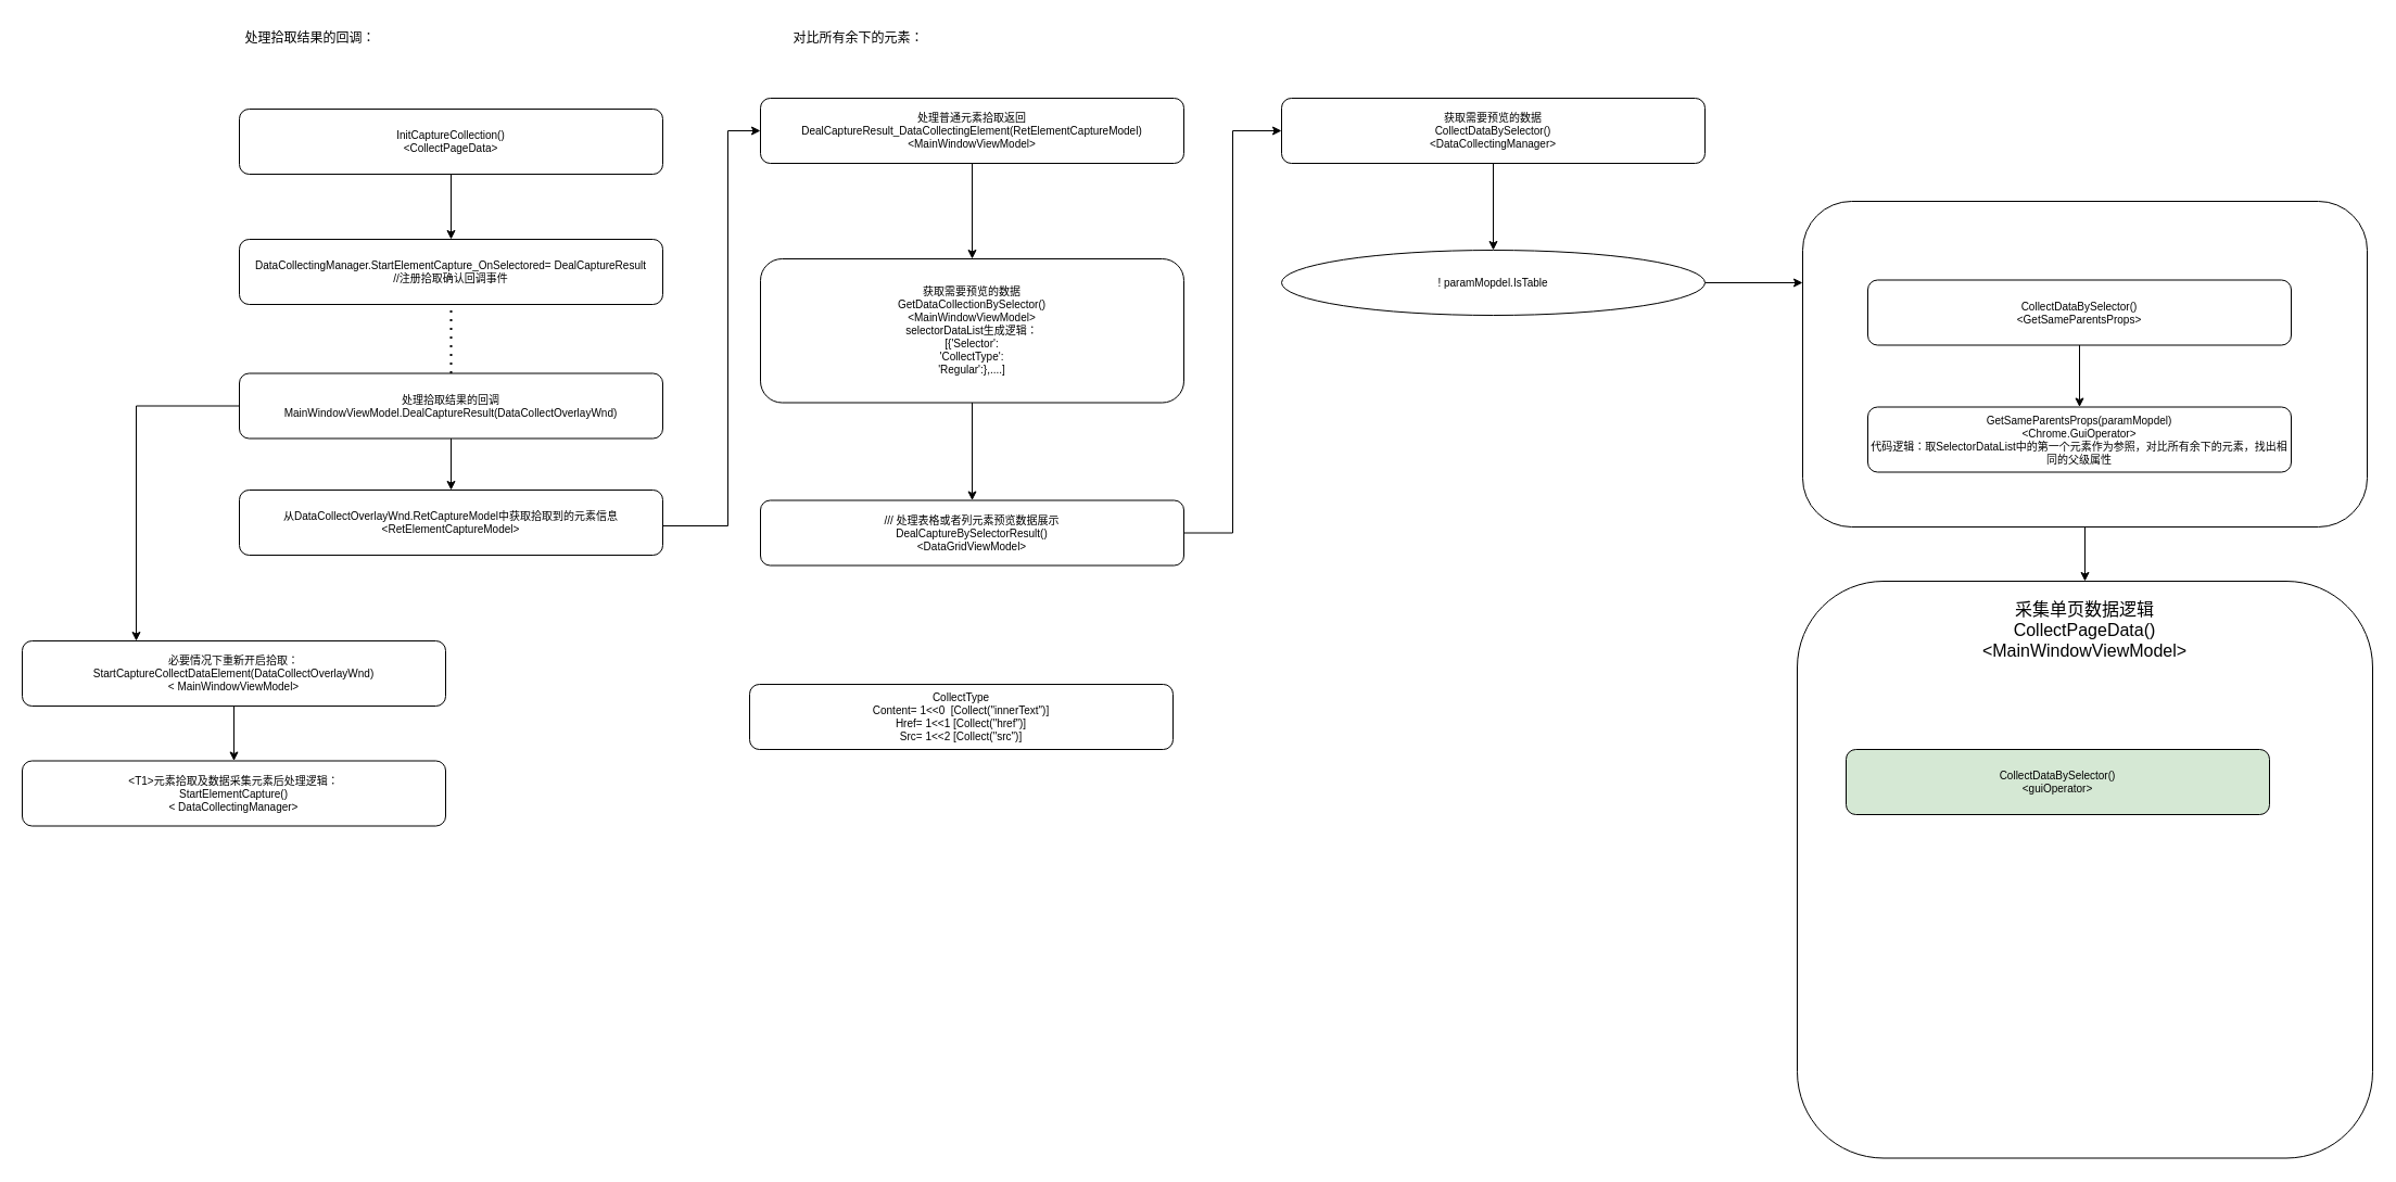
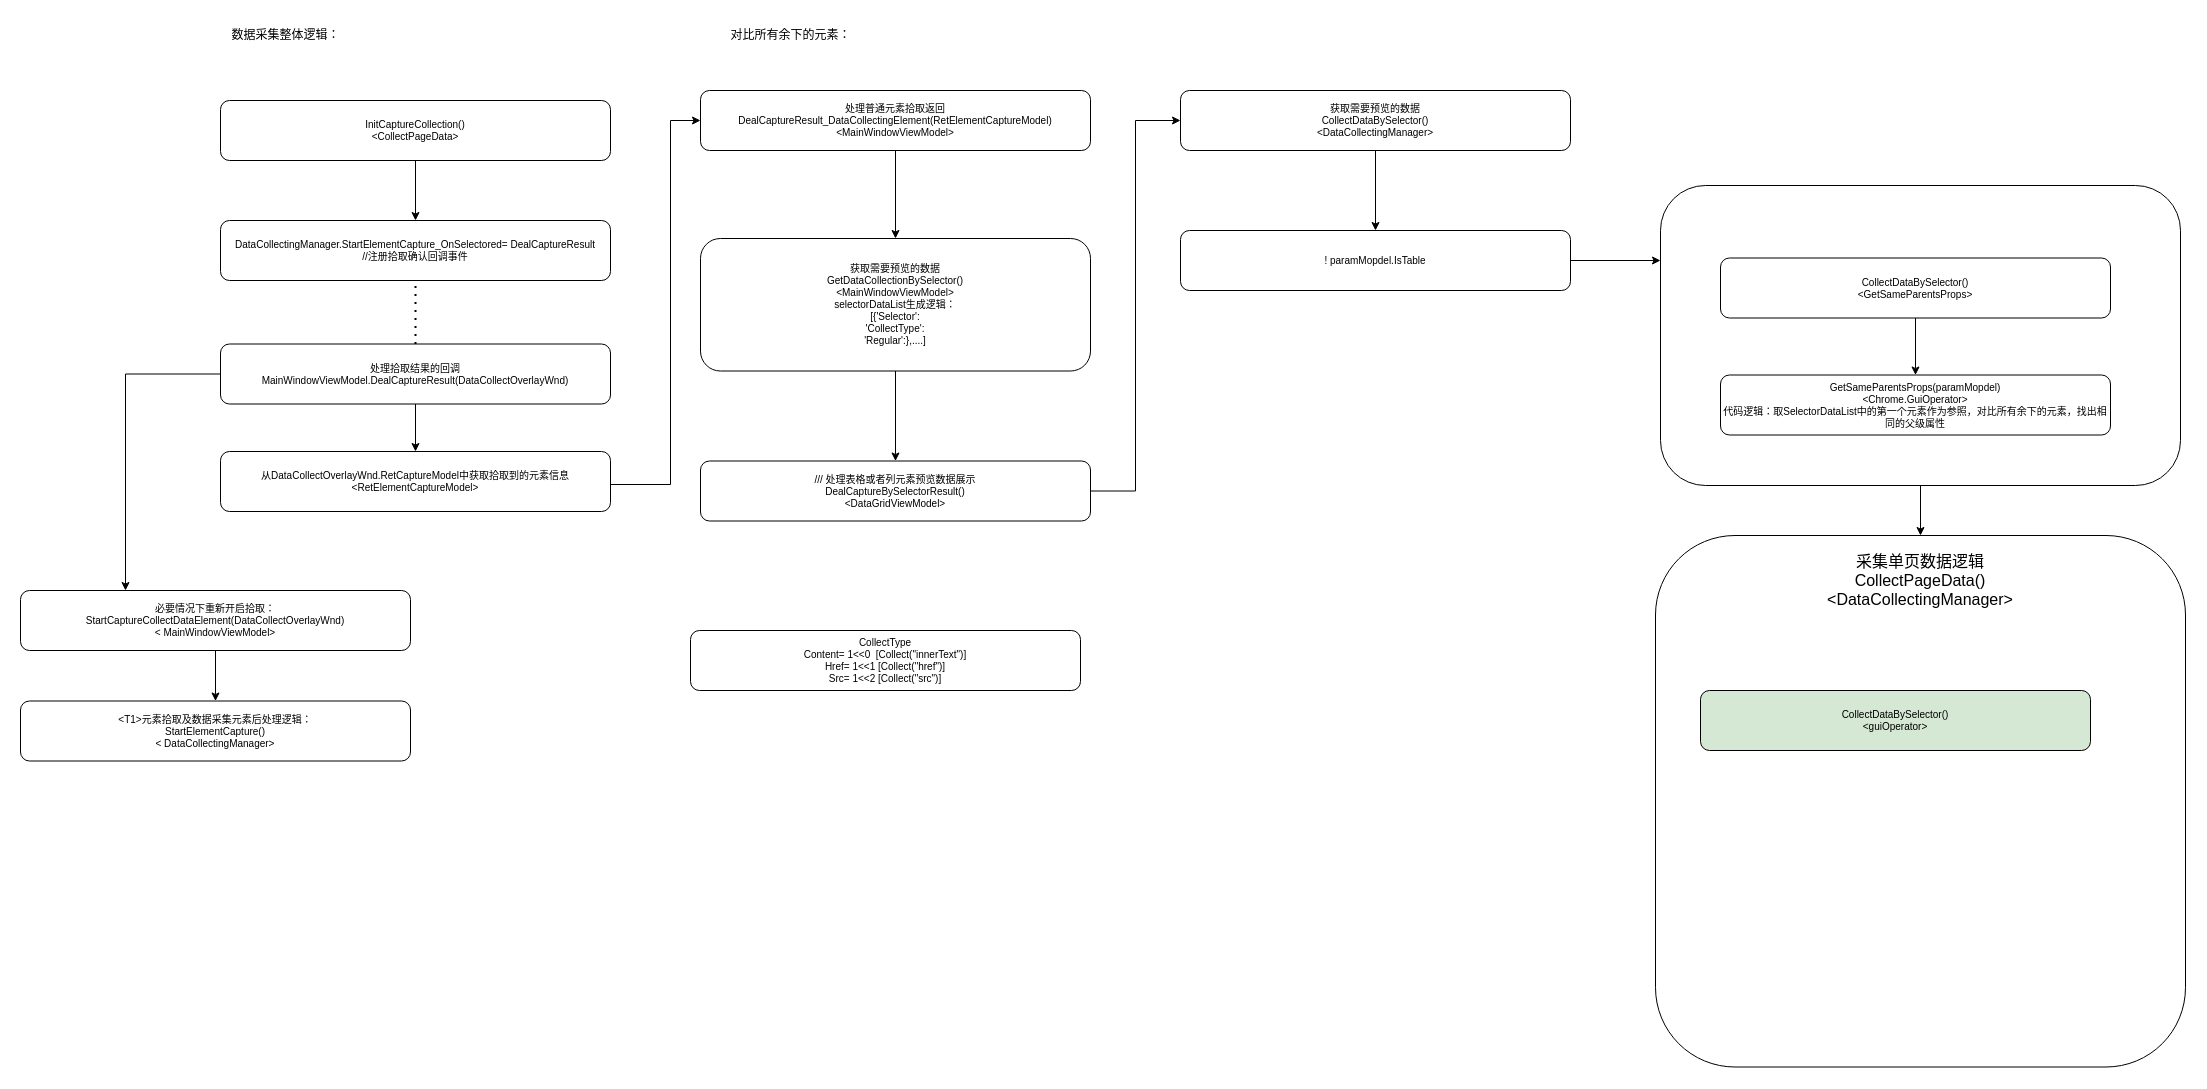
- <mxCell id="23" value="处理拾取结果的回调：" style="text;html=1;align=center;verticalAlign=middle;resizable=0;points=[];autosize=1;strokeColor=none;fillColor=none;fontSize=12;" vertex="1" parent="1"><mxGeometry x="220" y="20" width="130" height="30" as="geometry" /></mxCell>
+ <mxCell id="23" value="数据采集整体逻辑：" style="text;html=1;align=center;verticalAlign=middle;resizable=0;points=[];autosize=1;strokeColor=none;fillColor=none;fontSize=12;" vertex="1" parent="1"><mxGeometry x="220" y="20" width="130" height="30" as="geometry" /></mxCell>
- <mxCell id="30" value="! paramMopdel.IsTable" style="ellipse;whiteSpace=wrap;html=1;fontSize=10;" vertex="1" parent="1"><mxGeometry x="1180" y="230" width="390" height="60" as="geometry" /></mxCell>
+ <mxCell id="30" value="! paramMopdel.IsTable" style="rounded=1;whiteSpace=wrap;html=1;fontSize=10;" vertex="1" parent="1"><mxGeometry x="1180" y="230" width="390" height="60" as="geometry" /></mxCell>
- <mxCell id="31" value="&lt;font style=&quot;font-size: 16px;&quot;&gt;采集单页数据逻辑&lt;br&gt;CollectPageData()&lt;br&gt;&amp;lt;MainWindowViewModel&amp;gt;&lt;br&gt;&lt;br&gt;&lt;br&gt;&lt;br&gt;&lt;br&gt;&lt;br&gt;&lt;br&gt;&lt;br&gt;&lt;br&gt;&lt;br&gt;&lt;br&gt;&lt;br&gt;&lt;br&gt;&lt;br&gt;&lt;br&gt;&lt;br&gt;&lt;br&gt;&lt;br&gt;&lt;br&gt;&lt;br&gt;&lt;br&gt;&lt;br&gt;&lt;br&gt;&lt;br&gt;&lt;/font&gt;" style="rounded=1;whiteSpace=wrap;html=1;fontSize=10;" vertex="1" parent="1"><mxGeometry x="1655" y="535" width="530" height="531.5" as="geometry" /></mxCell>
+ <mxCell id="31" value="&lt;font style=&quot;font-size: 16px;&quot;&gt;采集单页数据逻辑&lt;br&gt;CollectPageData()&lt;br&gt;&amp;lt;DataCollectingManager&amp;gt;&lt;br&gt;&lt;br&gt;&lt;br&gt;&lt;br&gt;&lt;br&gt;&lt;br&gt;&lt;br&gt;&lt;br&gt;&lt;br&gt;&lt;br&gt;&lt;br&gt;&lt;br&gt;&lt;br&gt;&lt;br&gt;&lt;br&gt;&lt;br&gt;&lt;br&gt;&lt;br&gt;&lt;br&gt;&lt;br&gt;&lt;br&gt;&lt;br&gt;&lt;br&gt;&lt;br&gt;&lt;/font&gt;" style="rounded=1;whiteSpace=wrap;html=1;fontSize=10;" vertex="1" parent="1"><mxGeometry x="1655" y="535" width="530" height="531.5" as="geometry" /></mxCell>
